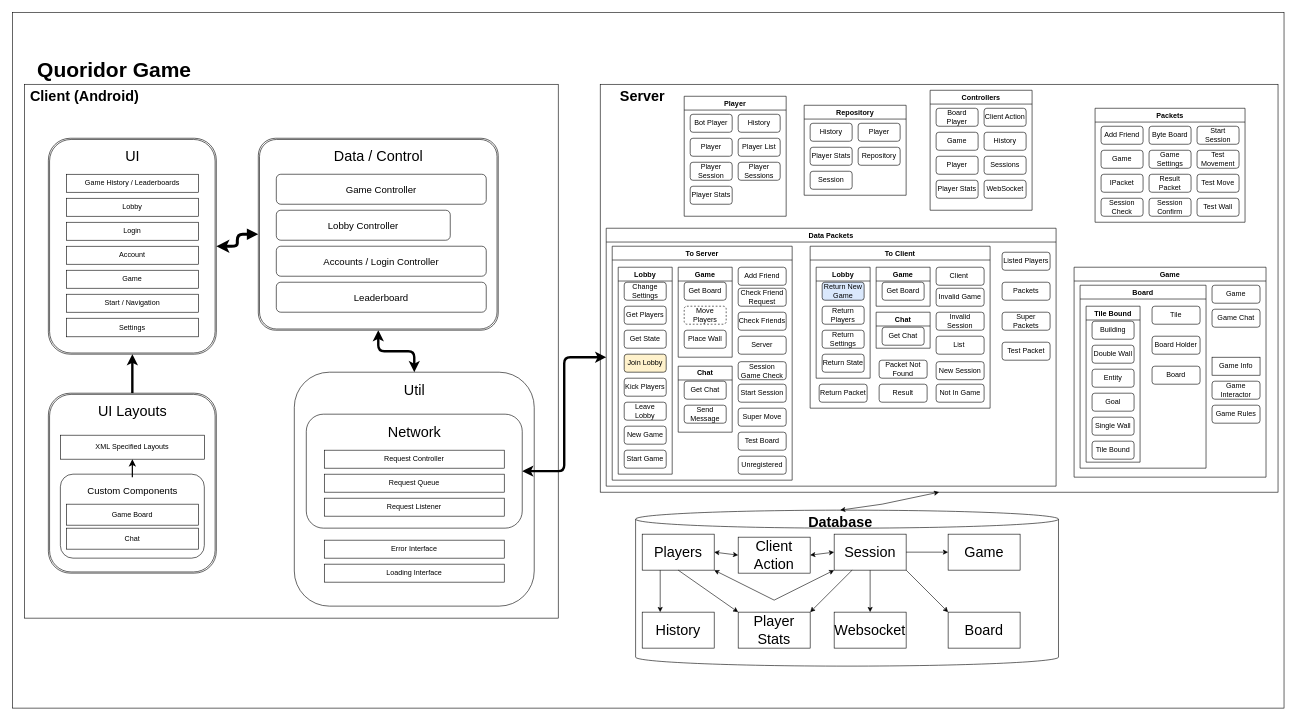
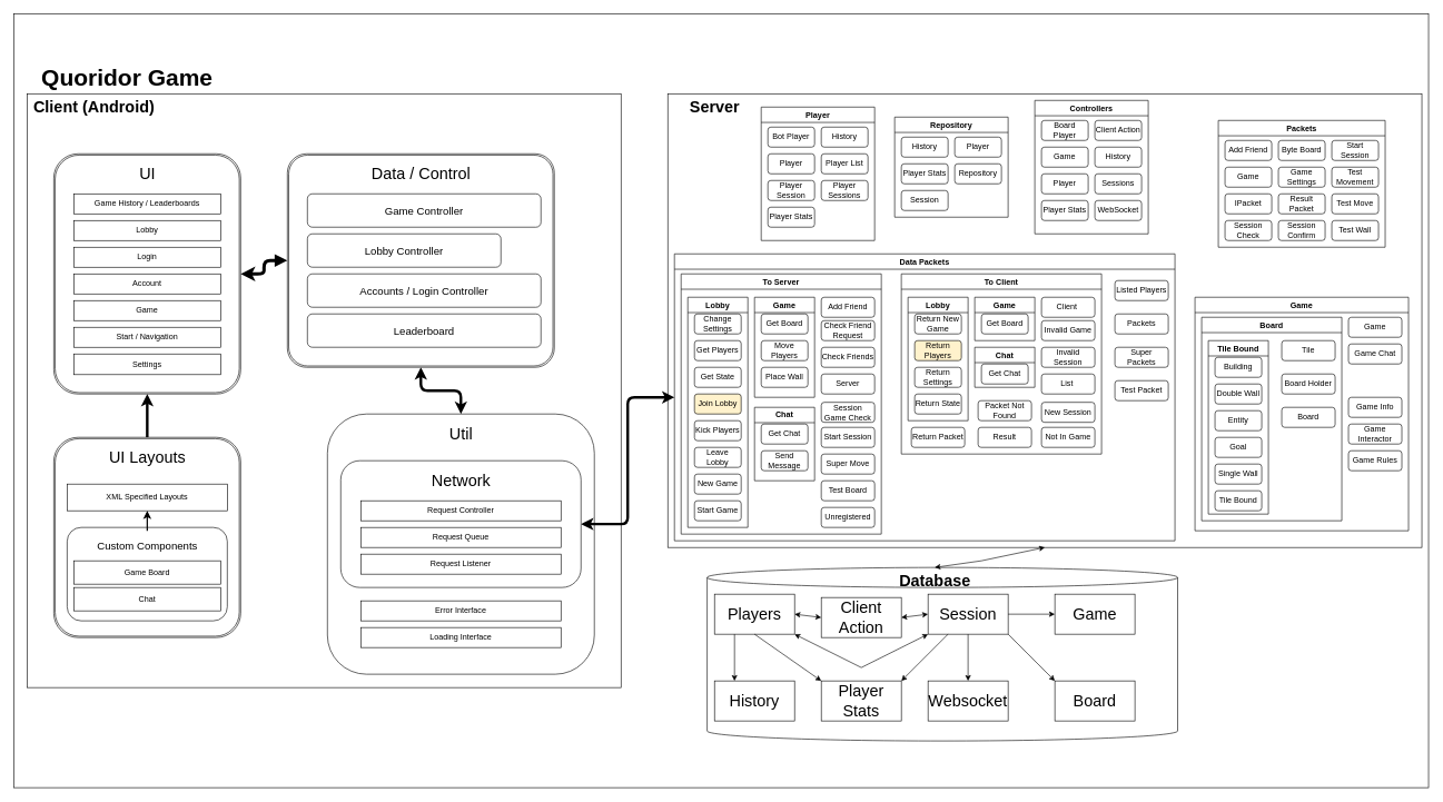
- <mxCell id="154" value="Return New Game" style="rounded=1;whiteSpace=wrap;html=1;fillColor=#dae8fc;" vertex="1" parent="153"><mxGeometry x="10" y="25" width="70" height="30" as="geometry" /></mxCell>
+ <mxCell id="154" value="Return New Game" style="rounded=1;whiteSpace=wrap;html=1;" vertex="1" parent="153"><mxGeometry x="10" y="25" width="70" height="30" as="geometry" /></mxCell>
- <mxCell id="138" value="Move Players" style="rounded=1;whiteSpace=wrap;html=1;dashed=1;" vertex="1" parent="136"><mxGeometry x="10" y="65" width="70" height="30" as="geometry" /></mxCell>
+ <mxCell id="138" value="Move Players" style="rounded=1;whiteSpace=wrap;html=1;" vertex="1" parent="136"><mxGeometry x="10" y="65" width="70" height="30" as="geometry" /></mxCell>
- <mxCell id="155" value="Return Players" style="rounded=1;whiteSpace=wrap;html=1;" vertex="1" parent="153"><mxGeometry x="10" y="65" width="70" height="30" as="geometry" /></mxCell>
+ <mxCell id="155" value="Return Players" style="rounded=1;whiteSpace=wrap;html=1;fillColor=#fff2cc;" vertex="1" parent="153"><mxGeometry x="10" y="65" width="70" height="30" as="geometry" /></mxCell>
- <mxCell id="68" value="Game Info" style="whiteSpace=wrap;html=1;rounded=0;" vertex="1" parent="65"><mxGeometry x="230" y="150" width="80" height="30" as="geometry" /></mxCell>
+ <mxCell id="68" value="Game Info" style="rounded=1;whiteSpace=wrap;html=1;" vertex="1" parent="65"><mxGeometry x="230" y="150" width="80" height="30" as="geometry" /></mxCell>
